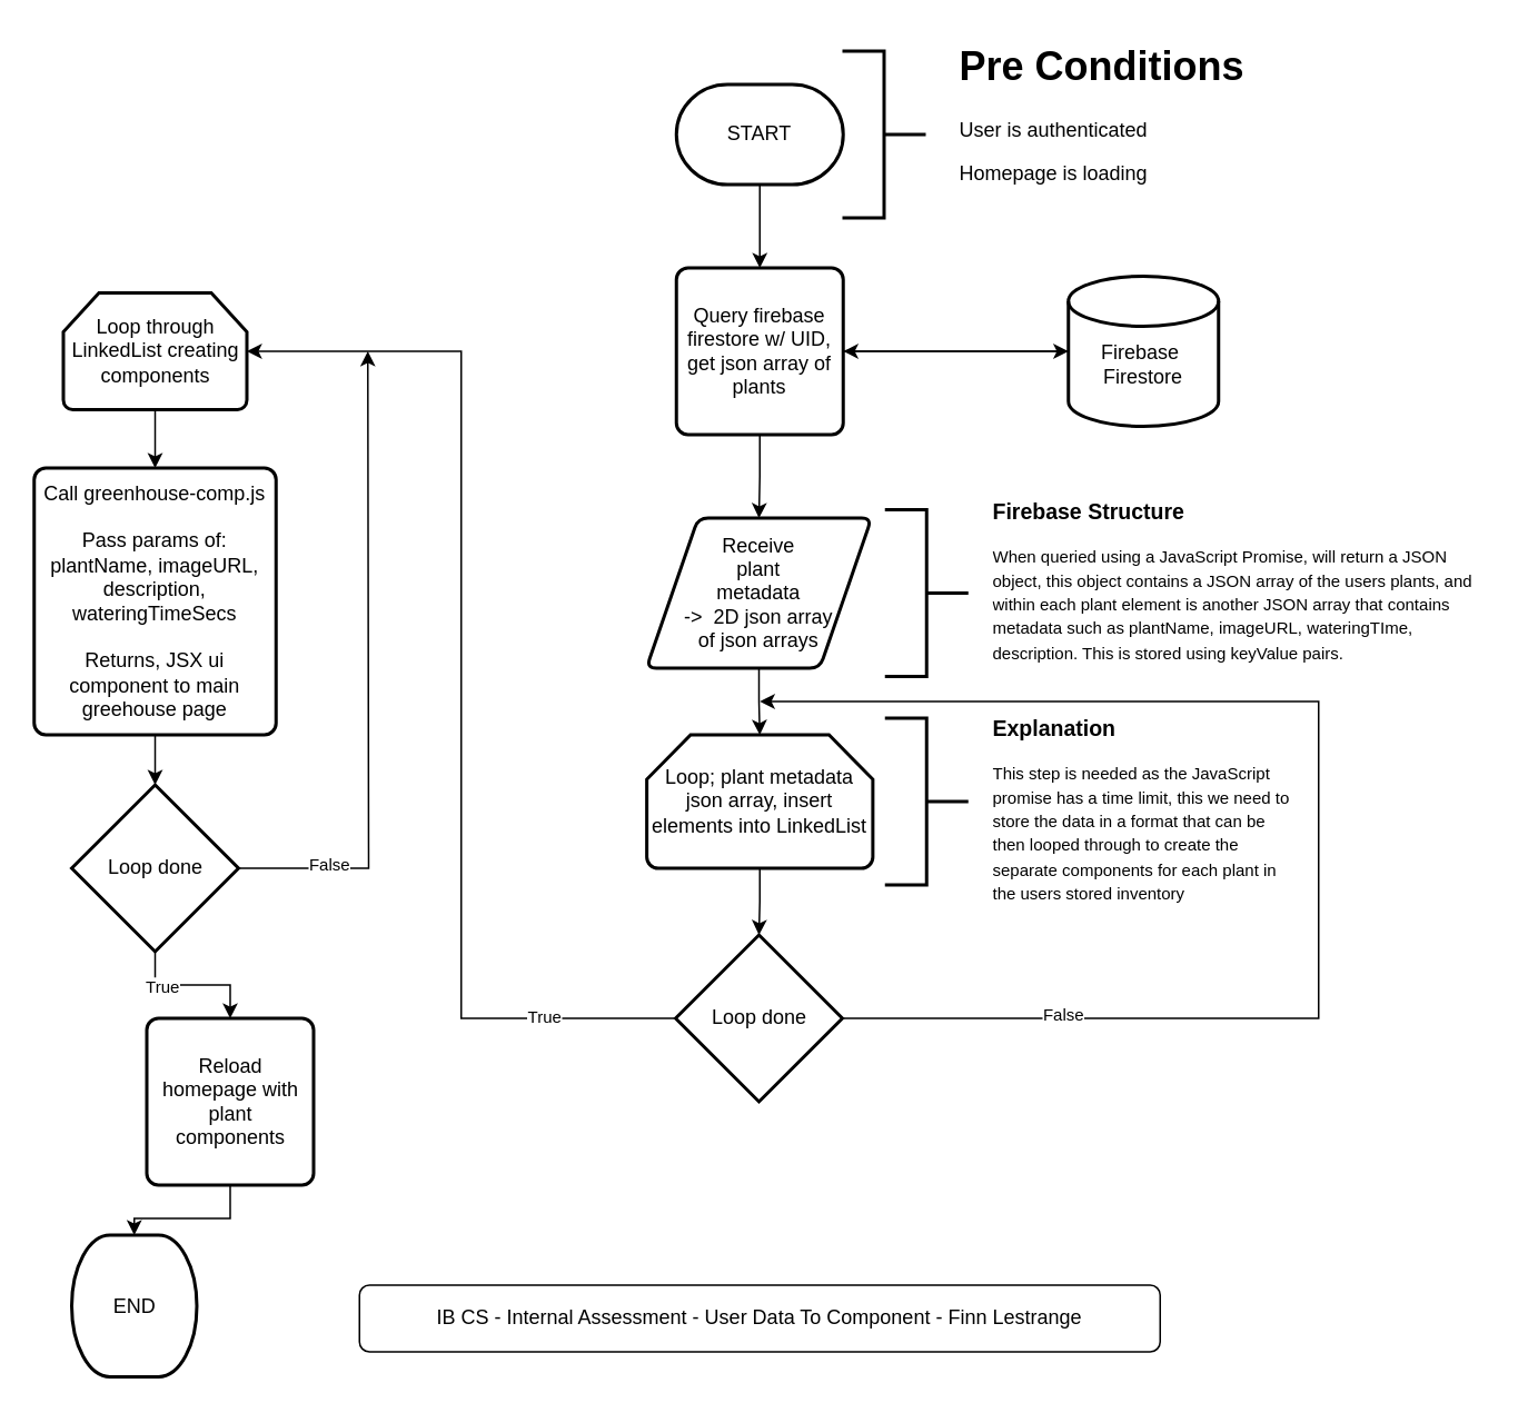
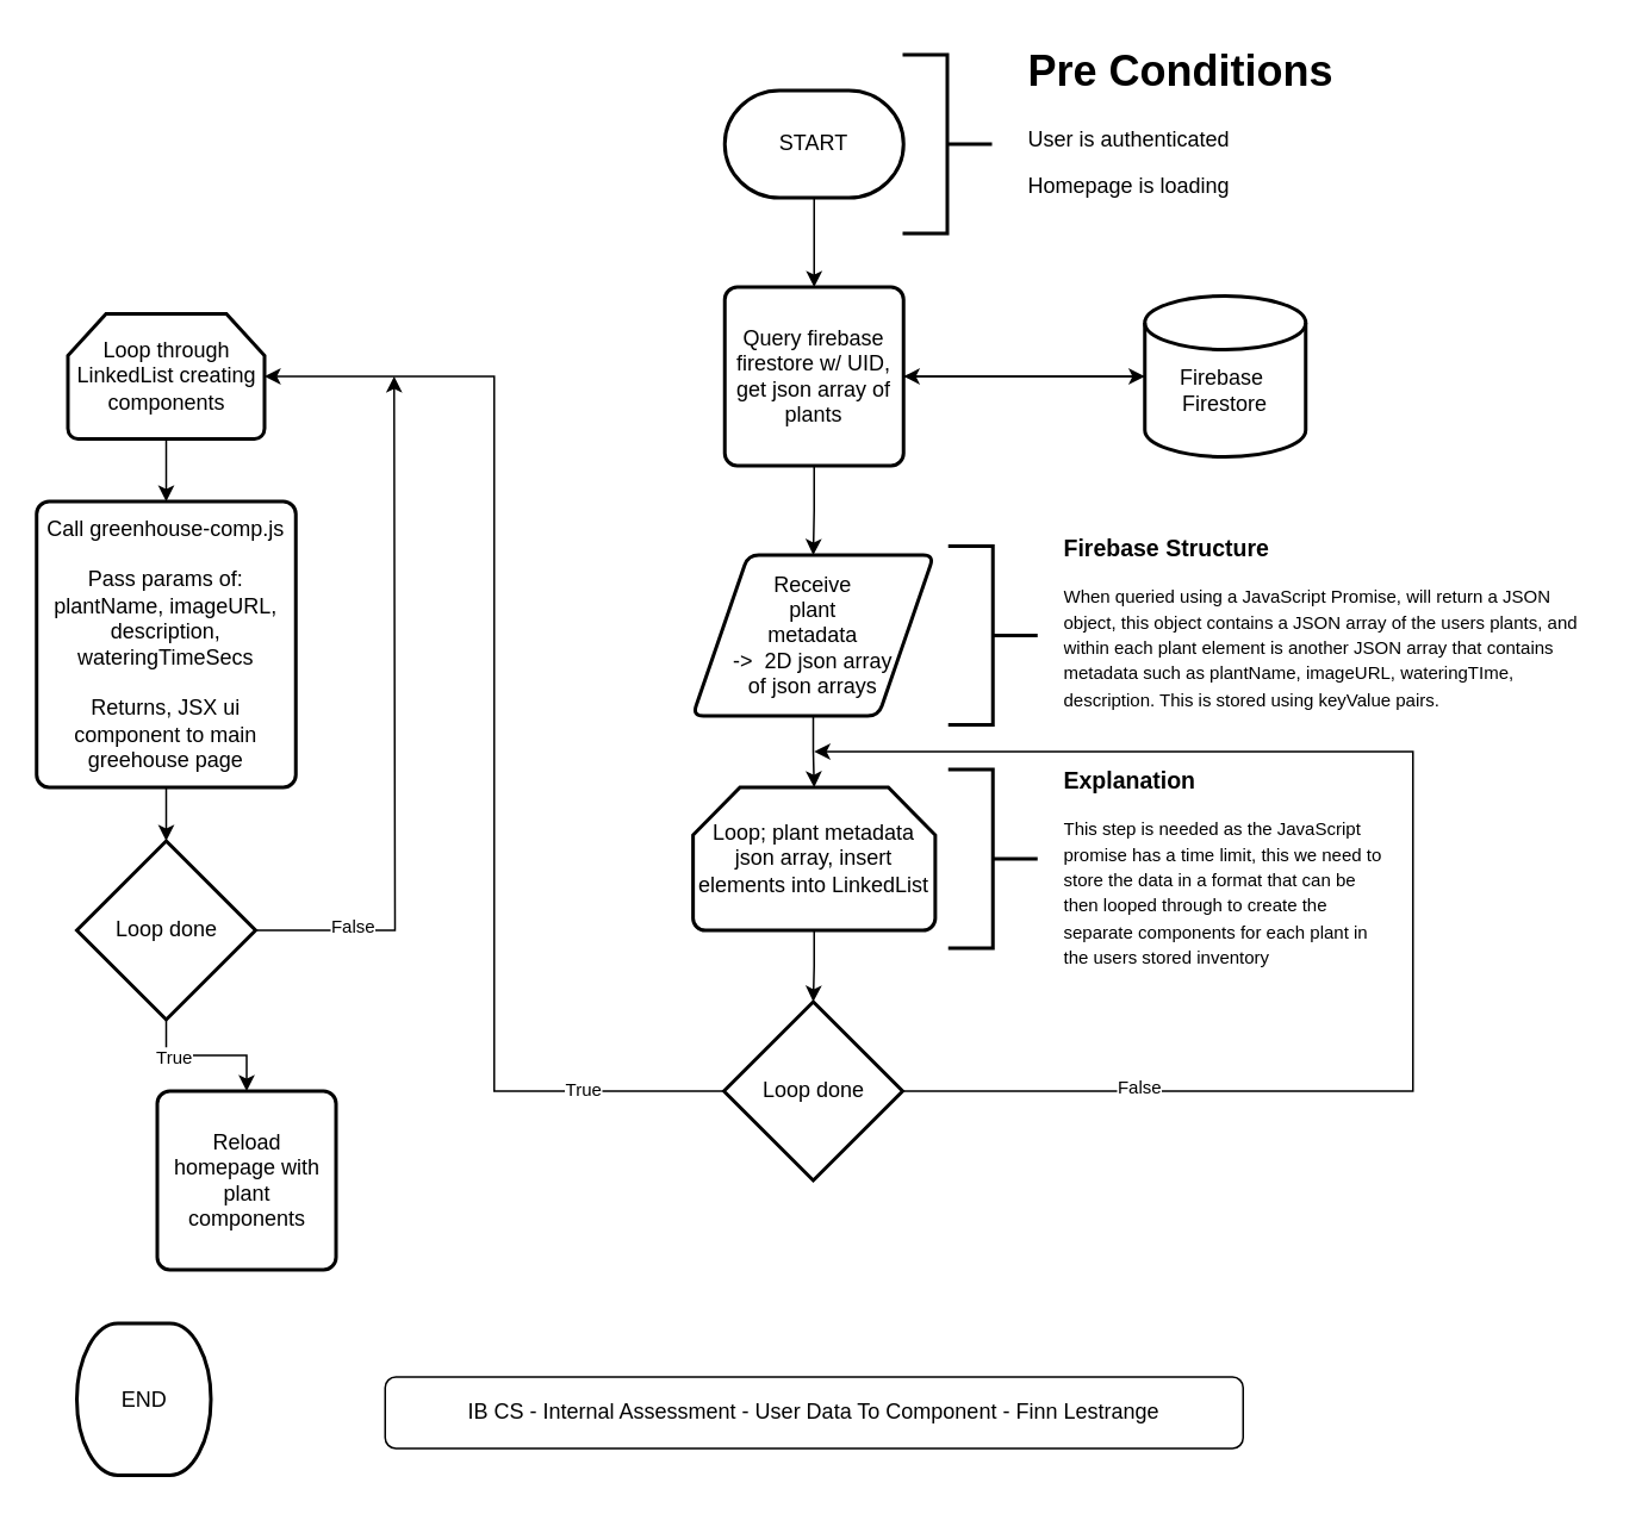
- <mxCell id="29" style="edgeStyle=orthogonalEdgeStyle;rounded=0;orthogonalLoop=1;jettySize=auto;html=1;exitX=0.5;exitY=1;exitDx=0;exitDy=0;entryX=0.5;entryY=0;entryDx=0;entryDy=0;entryPerimeter=0;" edge="1" parent="1" source="30" target="31"><mxGeometry relative="1" as="geometry" /></mxCell>
